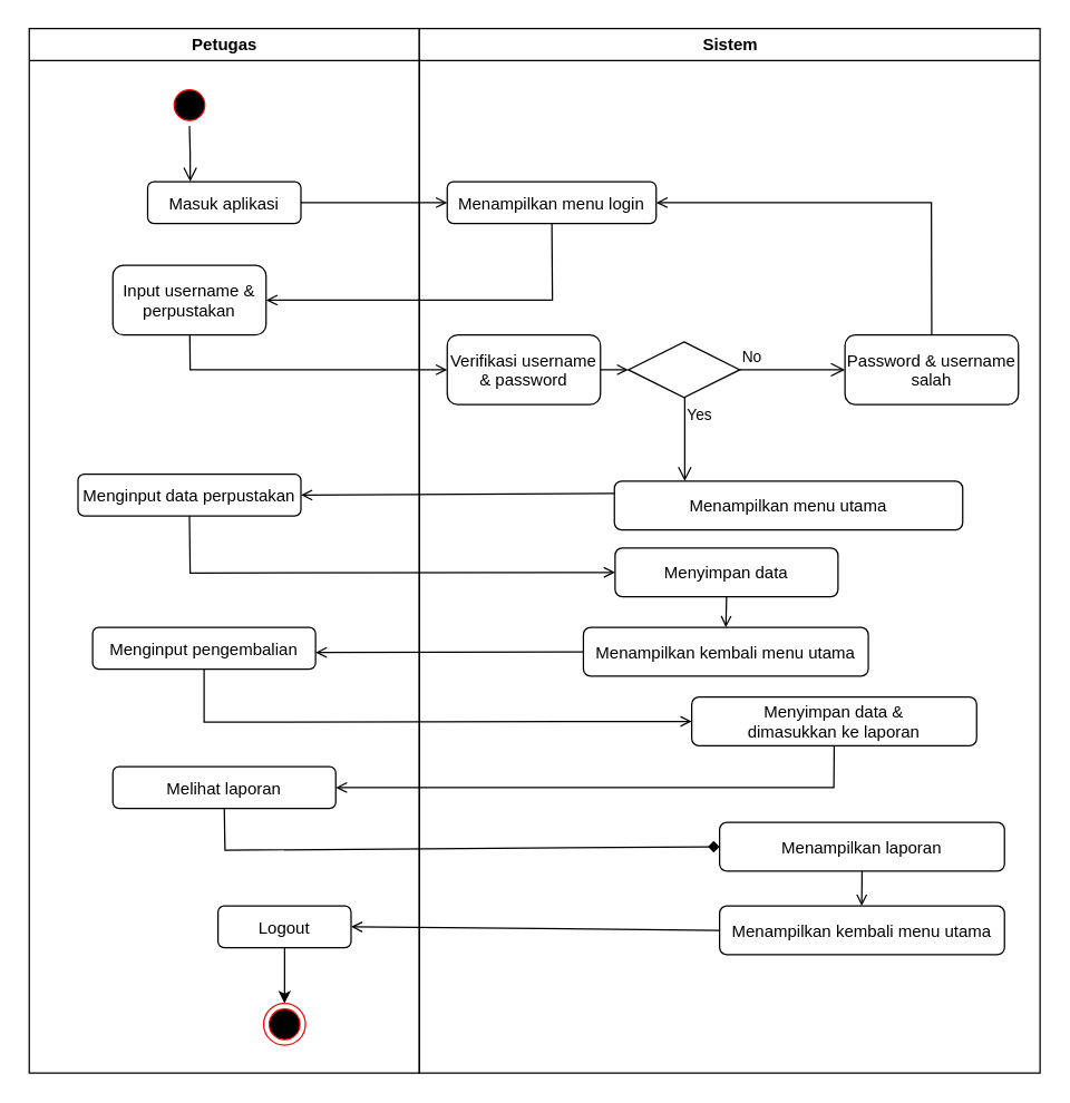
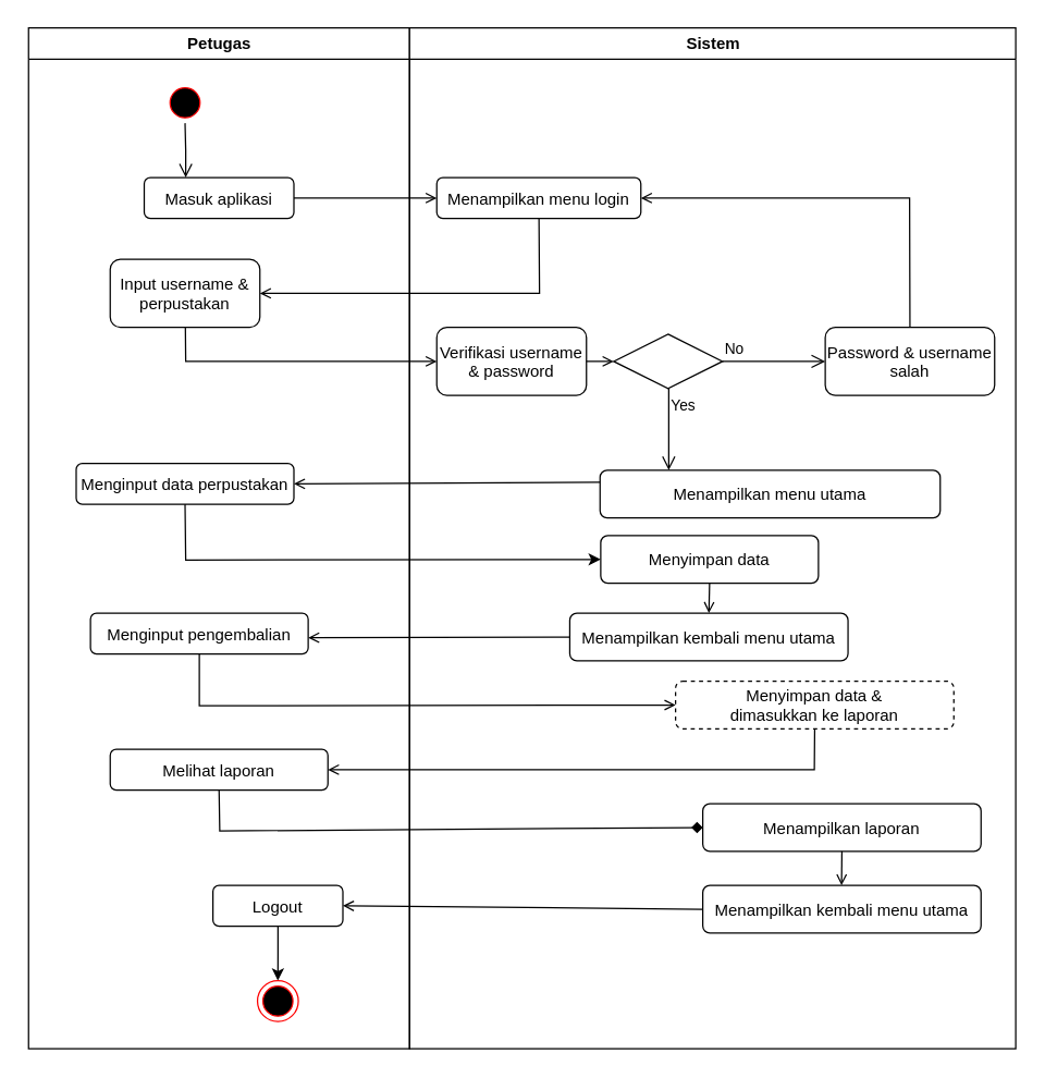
- <mxCell id="34" value="" style="endArrow=open;strokeColor=#000000;endFill=1;rounded=0;exitX=0.5;exitY=1;exitDx=0;exitDy=0;entryX=0;entryY=0.5;entryDx=0;entryDy=0;" parent="1" source="7" target="23" edge="1"><mxGeometry relative="1" as="geometry"><mxPoint x="146" y="250" as="sourcePoint" /><mxPoint x="336" y="400" as="targetPoint" /><Array as="points"><mxPoint x="136" y="411" /></Array></mxGeometry></mxCell>
+ <mxCell id="34" value="" style="endArrow=classic;strokeColor=#000000;endFill=1;rounded=0;exitX=0.5;exitY=1;exitDx=0;exitDy=0;entryX=0;entryY=0.5;entryDx=0;entryDy=0;" parent="1" source="7" target="23" edge="1"><mxGeometry relative="1" as="geometry"><mxPoint x="146" y="250" as="sourcePoint" /><mxPoint x="336" y="400" as="targetPoint" /><Array as="points"><mxPoint x="136" y="411" /></Array></mxGeometry></mxCell>
- <mxCell id="26" value="Menyimpan data &amp;&#10;dimasukkan ke laporan" style="rounded=1;" parent="13" vertex="1"><mxGeometry x="195.5" y="480" width="204.5" height="35" as="geometry" /></mxCell>
+ <mxCell id="26" value="Menyimpan data &amp;&#10;dimasukkan ke laporan" style="rounded=1;dashed=1;" parent="13" vertex="1"><mxGeometry x="195.5" y="480" width="204.5" height="35" as="geometry" /></mxCell>
